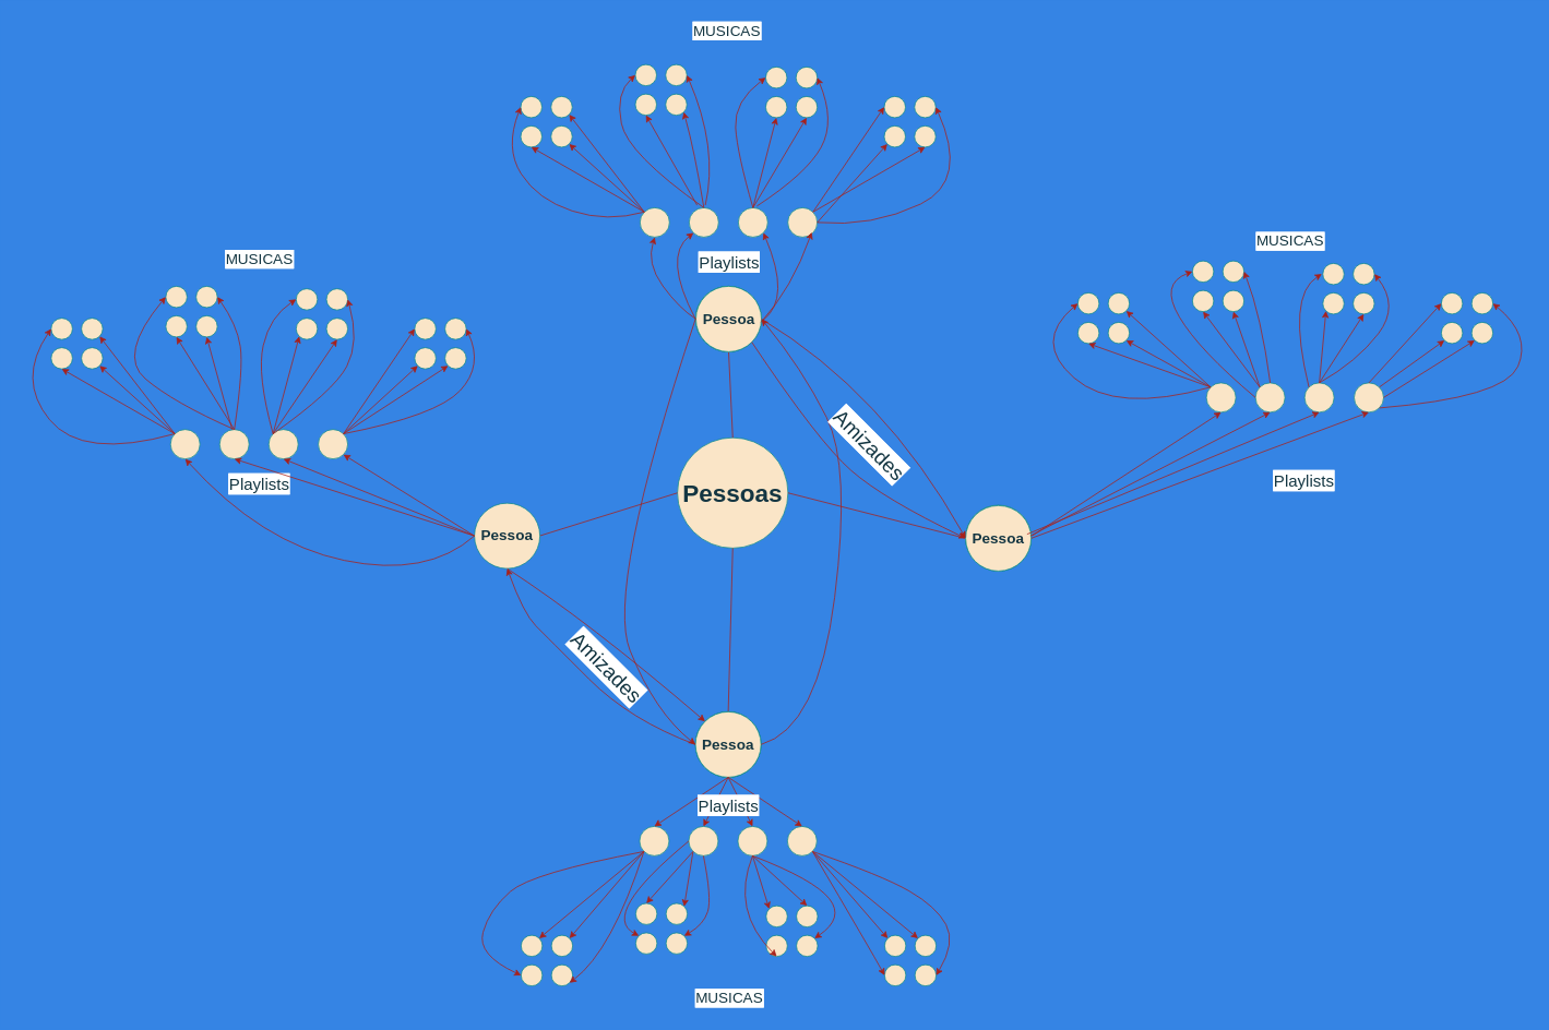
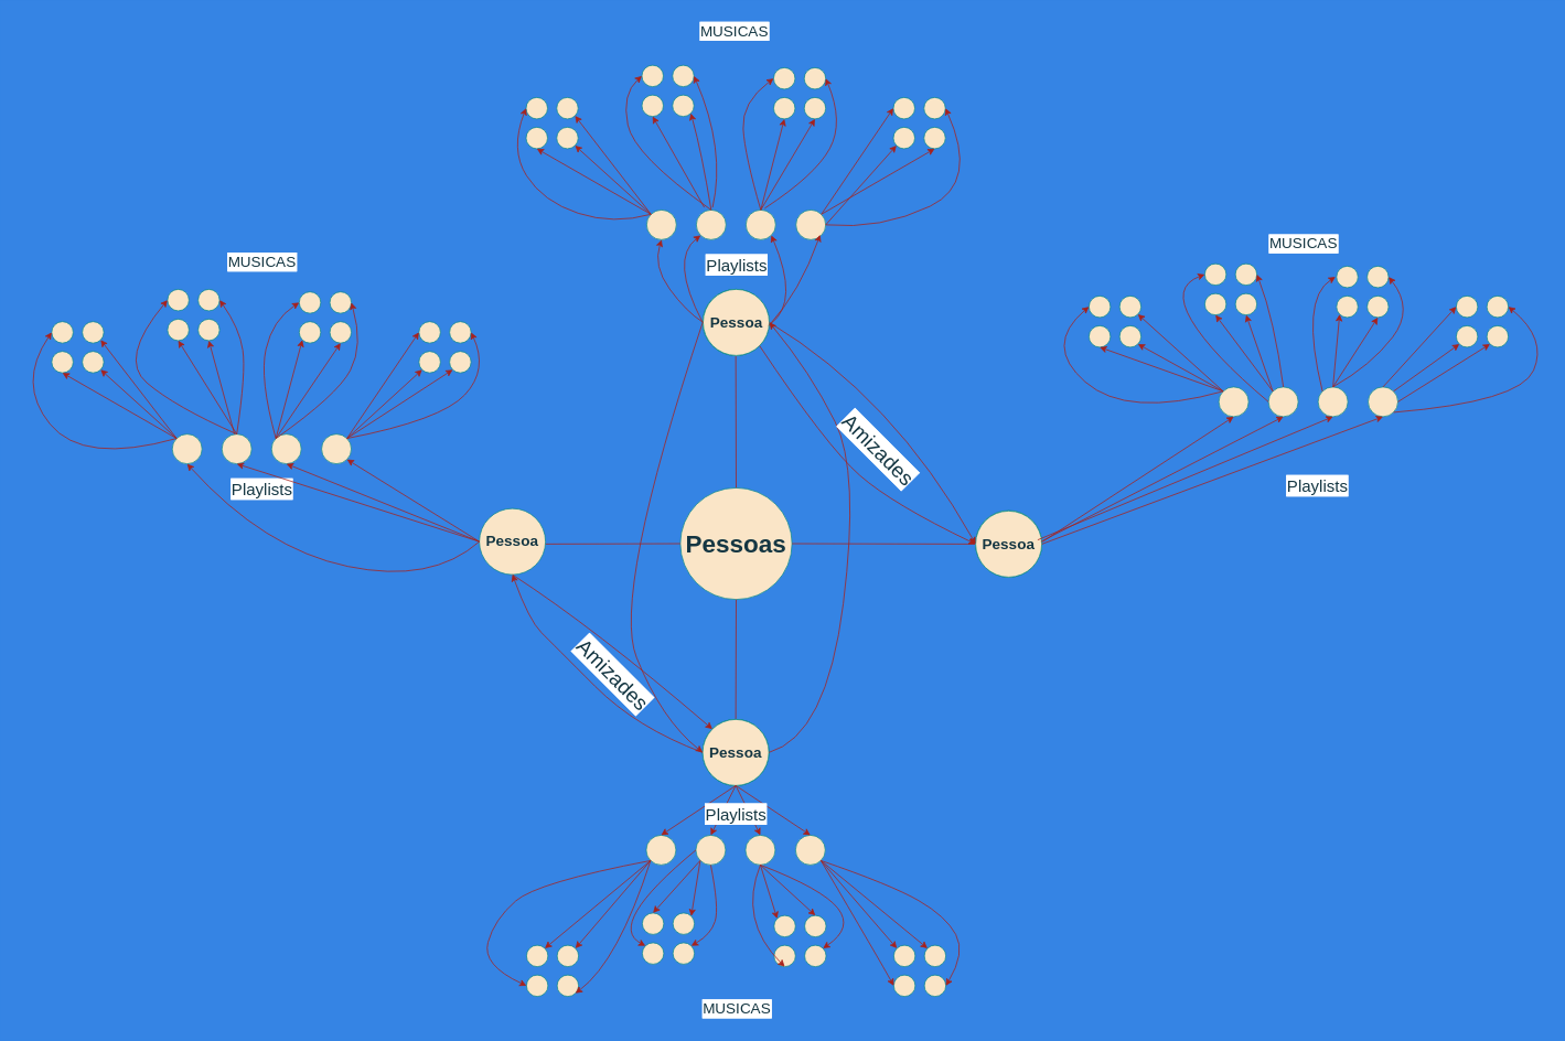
- <mxCell id="2" value="&lt;h1 style=&quot;font-size: 30px;&quot;&gt;Pessoas&lt;br style=&quot;font-size: 30px;&quot;&gt;&lt;/h1&gt;" style="ellipse;whiteSpace=wrap;html=1;aspect=fixed;fontSize=30;fontStyle=1;labelBackgroundColor=none;fillColor=#FAE5C7;strokeColor=#0F8B8D;fontColor=#143642;" vertex="1" parent="1"><mxGeometry x="827" y="534" width="135" height="135" as="geometry" /></mxCell>
+ <mxCell id="2" value="&lt;h1 style=&quot;font-size: 30px;&quot;&gt;Pessoas&lt;br style=&quot;font-size: 30px;&quot;&gt;&lt;/h1&gt;" style="ellipse;whiteSpace=wrap;html=1;aspect=fixed;fontSize=30;fontStyle=1;labelBackgroundColor=none;fillColor=#FAE5C7;strokeColor=#0F8B8D;fontColor=#143642;" vertex="1" parent="1"><mxGeometry x="822" y="589" width="135" height="135" as="geometry" /></mxCell>
